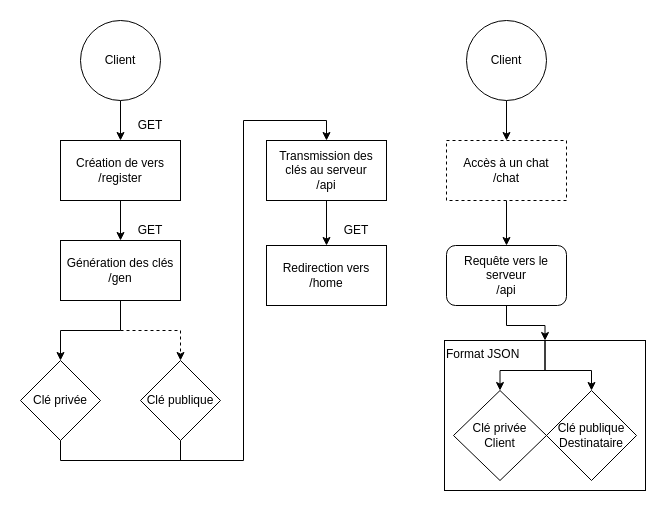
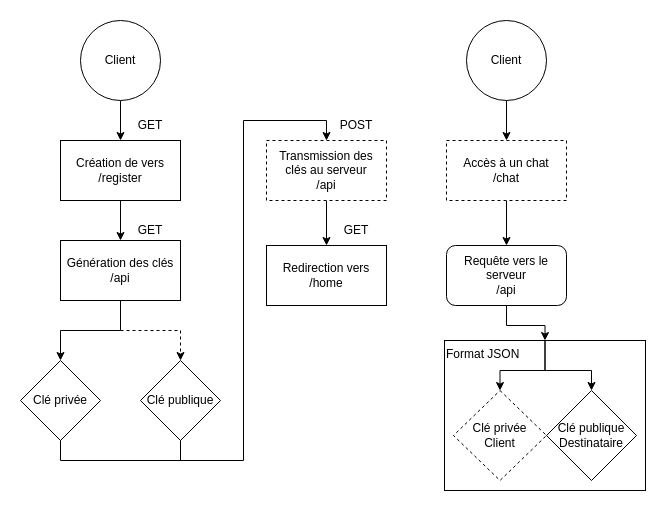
+ <mxCell id="16" value="POST" style="text;html=1;strokeColor=none;fillColor=none;align=center;verticalAlign=middle;whiteSpace=wrap;rounded=0;" parent="1" vertex="1"><mxGeometry x="326" y="110" width="60" height="30" as="geometry" /></mxCell>
- <mxCell id="13" value="Transmission des clés au serveur&lt;br&gt;/api" style="rounded=0;whiteSpace=wrap;html=1;" parent="1" vertex="1"><mxGeometry x="266" y="140" width="120" height="60" as="geometry" /></mxCell>
+ <mxCell id="13" value="Transmission des clés au serveur&lt;br&gt;/api" style="rounded=0;whiteSpace=wrap;html=1;dashed=1;" parent="1" vertex="1"><mxGeometry x="266" y="140" width="120" height="60" as="geometry" /></mxCell>
- <mxCell id="8" value="Génération des clés&lt;br&gt;/gen" style="rounded=0;whiteSpace=wrap;html=1;" parent="1" vertex="1"><mxGeometry x="60" y="240" width="120" height="60" as="geometry" /></mxCell>
+ <mxCell id="8" value="Génération des clés&lt;br&gt;/api" style="rounded=0;whiteSpace=wrap;html=1;" parent="1" vertex="1"><mxGeometry x="60" y="240" width="120" height="60" as="geometry" /></mxCell>
- <mxCell id="29" value="Clé privée&lt;br&gt;Client" style="rhombus;whiteSpace=wrap;html=1;" vertex="1" parent="1"><mxGeometry x="453" y="390" width="93" height="90" as="geometry" /></mxCell>
+ <mxCell id="29" value="Clé privée&lt;br&gt;Client" style="rhombus;whiteSpace=wrap;html=1;dashed=1;" vertex="1" parent="1"><mxGeometry x="453" y="390" width="93" height="90" as="geometry" /></mxCell>
